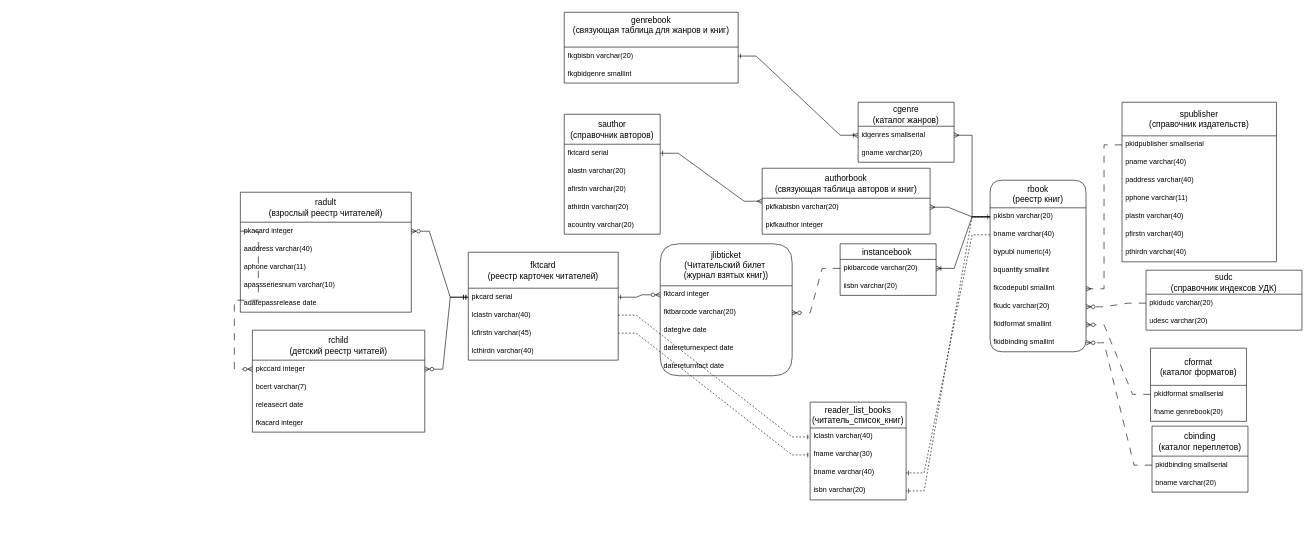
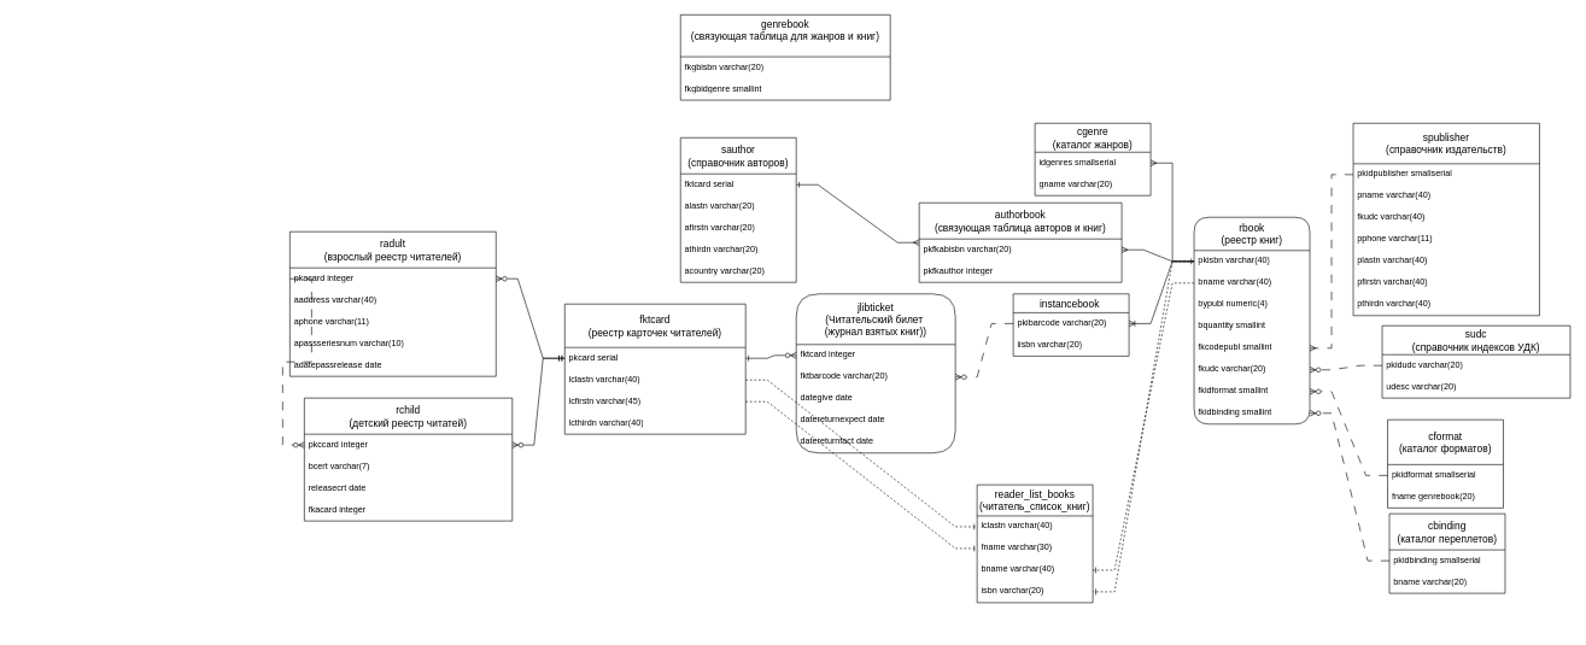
- <mxCell id="75" value="" style="edgeStyle=entityRelationEdgeStyle;fontSize=12;html=1;endArrow=ERoneToMany;rounded=0;entryX=0;entryY=0.5;entryDx=0;entryDy=0;startArrow=ERone;startFill=0;" parent="1" source="57" target="42" edge="1"><mxGeometry width="100" height="100" relative="1" as="geometry"><mxPoint x="1160" y="520" as="sourcePoint" /><mxPoint x="1260" y="420" as="targetPoint" /></mxGeometry></mxCell>
- <mxCell id="27" value="paddress&#09;varchar(40)" style="text;strokeColor=none;fillColor=none;spacingLeft=4;spacingRight=4;overflow=hidden;rotatable=0;points=[[0,0.5],[1,0.5]];portConstraint=eastwest;fontSize=12;whiteSpace=wrap;html=1;" parent="24" vertex="1"><mxGeometry y="116" width="257.5" height="30" as="geometry" /></mxCell>
+ <mxCell id="27" value="fkudc&#09;varchar(40)" style="text;strokeColor=none;fillColor=none;spacingLeft=4;spacingRight=4;overflow=hidden;rotatable=0;points=[[0,0.5],[1,0.5]];portConstraint=eastwest;fontSize=12;whiteSpace=wrap;html=1;" parent="24" vertex="1"><mxGeometry y="116" width="257.5" height="30" as="geometry" /></mxCell>
- <mxCell id="45" value="pkisbn&#09;varchar(20)" style="text;strokeColor=none;fillColor=none;spacingLeft=4;spacingRight=4;overflow=hidden;rotatable=0;points=[[0,0.5],[1,0.5]];portConstraint=eastwest;fontSize=12;whiteSpace=wrap;html=1;" parent="44" vertex="1"><mxGeometry y="46" width="160" height="30" as="geometry" /></mxCell>
+ <mxCell id="45" value="pkisbn&#09;varchar(40)" style="text;strokeColor=none;fillColor=none;spacingLeft=4;spacingRight=4;overflow=hidden;rotatable=0;points=[[0,0.5],[1,0.5]];portConstraint=eastwest;fontSize=12;whiteSpace=wrap;html=1;" parent="44" vertex="1"><mxGeometry y="46" width="160" height="30" as="geometry" /></mxCell>
